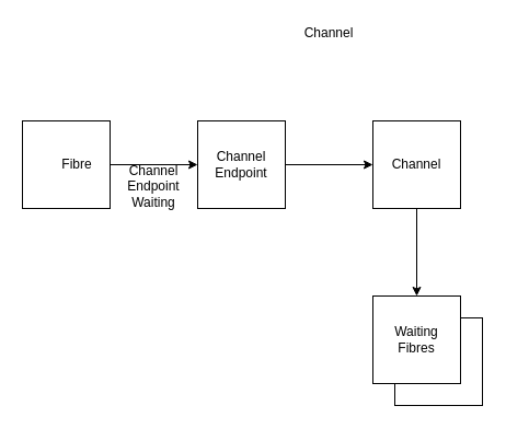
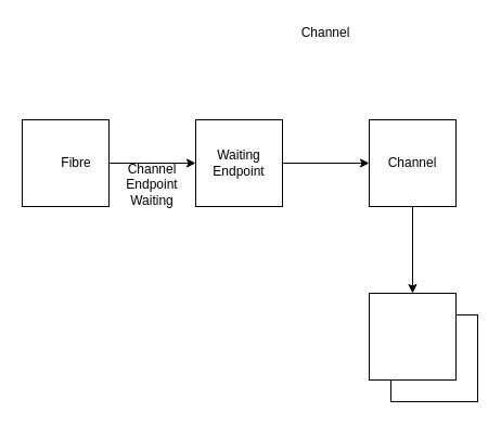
- <mxCell id="9" value="Channel&lt;br&gt;Endpoint" style="text;html=1;strokeColor=none;fillColor=none;align=center;verticalAlign=middle;whiteSpace=wrap;rounded=0;" vertex="1" parent="1"><mxGeometry x="200" y="140" width="40" height="20" as="geometry" /></mxCell>
+ <mxCell id="9" value="Waiting&lt;br&gt;Endpoint" style="text;html=1;strokeColor=none;fillColor=none;align=center;verticalAlign=middle;whiteSpace=wrap;rounded=0;" vertex="1" parent="1"><mxGeometry x="200" y="140" width="40" height="20" as="geometry" /></mxCell>
- <mxCell id="11" value="Waiting&lt;br&gt;Fibres" style="text;html=1;strokeColor=none;fillColor=none;align=center;verticalAlign=middle;whiteSpace=wrap;rounded=0;" vertex="1" parent="1"><mxGeometry x="360" y="300" width="40" height="20" as="geometry" /></mxCell>
